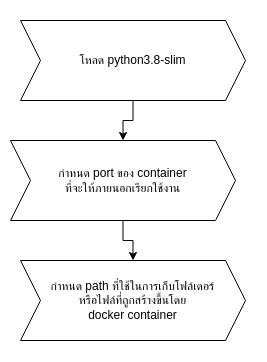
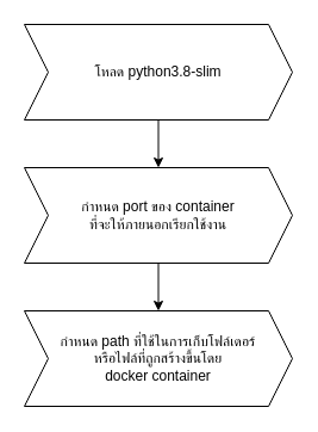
- <mxCell id="5" value="กำหนด port ของ container&lt;br&gt;ที่จะให้ภายนอกเรียกใช้งาน" style="shape=step;perimeter=stepPerimeter;whiteSpace=wrap;html=1;fixedSize=1;" vertex="1" parent="1"><mxGeometry x="10" y="140" width="225" height="80" as="geometry" /></mxCell>
+ <mxCell id="5" value="กำหนด port ของ container&lt;br&gt;ที่จะให้ภายนอกเรียกใช้งาน" style="shape=step;perimeter=stepPerimeter;whiteSpace=wrap;html=1;fixedSize=1;" vertex="1" parent="1"><mxGeometry x="20" y="140" width="225" height="80" as="geometry" /></mxCell>
